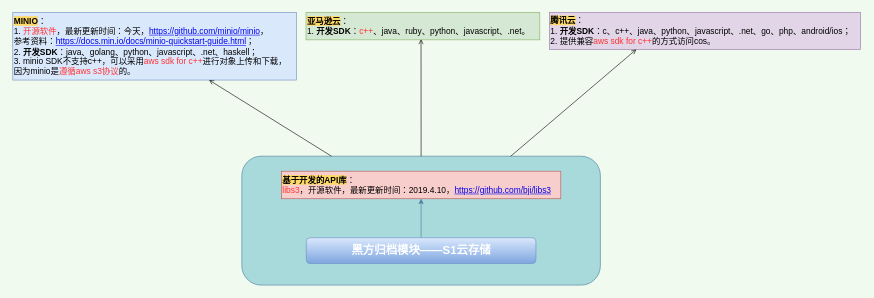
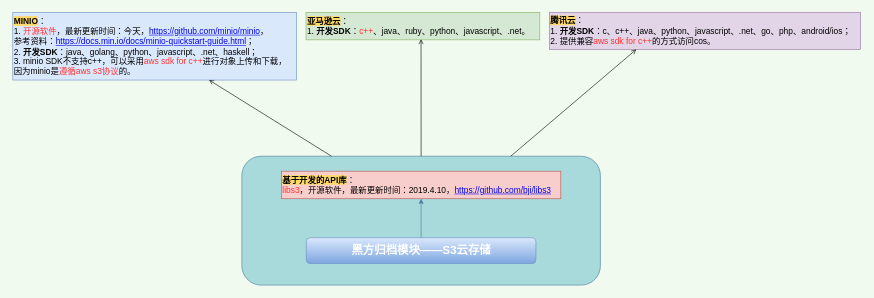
- <mxCell id="4" value="&lt;font style=&quot;font-size: 19px;&quot;&gt;&lt;b&gt;黑方归档模块——S1云存储&lt;/b&gt;&lt;/font&gt;" style="rounded=1;whiteSpace=wrap;html=1;strokeColor=#6c8ebf;fillColor=#dae8fc;gradientColor=#7ea6e0;fontColor=#FFFFFF;gradientDirection=south;" vertex="1" parent="1"><mxGeometry x="509.5" y="396" width="383" height="43" as="geometry" /></mxCell>
+ <mxCell id="4" value="&lt;font style=&quot;font-size: 19px;&quot;&gt;&lt;b&gt;黑方归档模块——S3云存储&lt;/b&gt;&lt;/font&gt;" style="rounded=1;whiteSpace=wrap;html=1;strokeColor=#6c8ebf;fillColor=#dae8fc;gradientColor=#7ea6e0;fontColor=#FFFFFF;gradientDirection=south;" vertex="1" parent="1"><mxGeometry x="509.5" y="396" width="383" height="43" as="geometry" /></mxCell>
